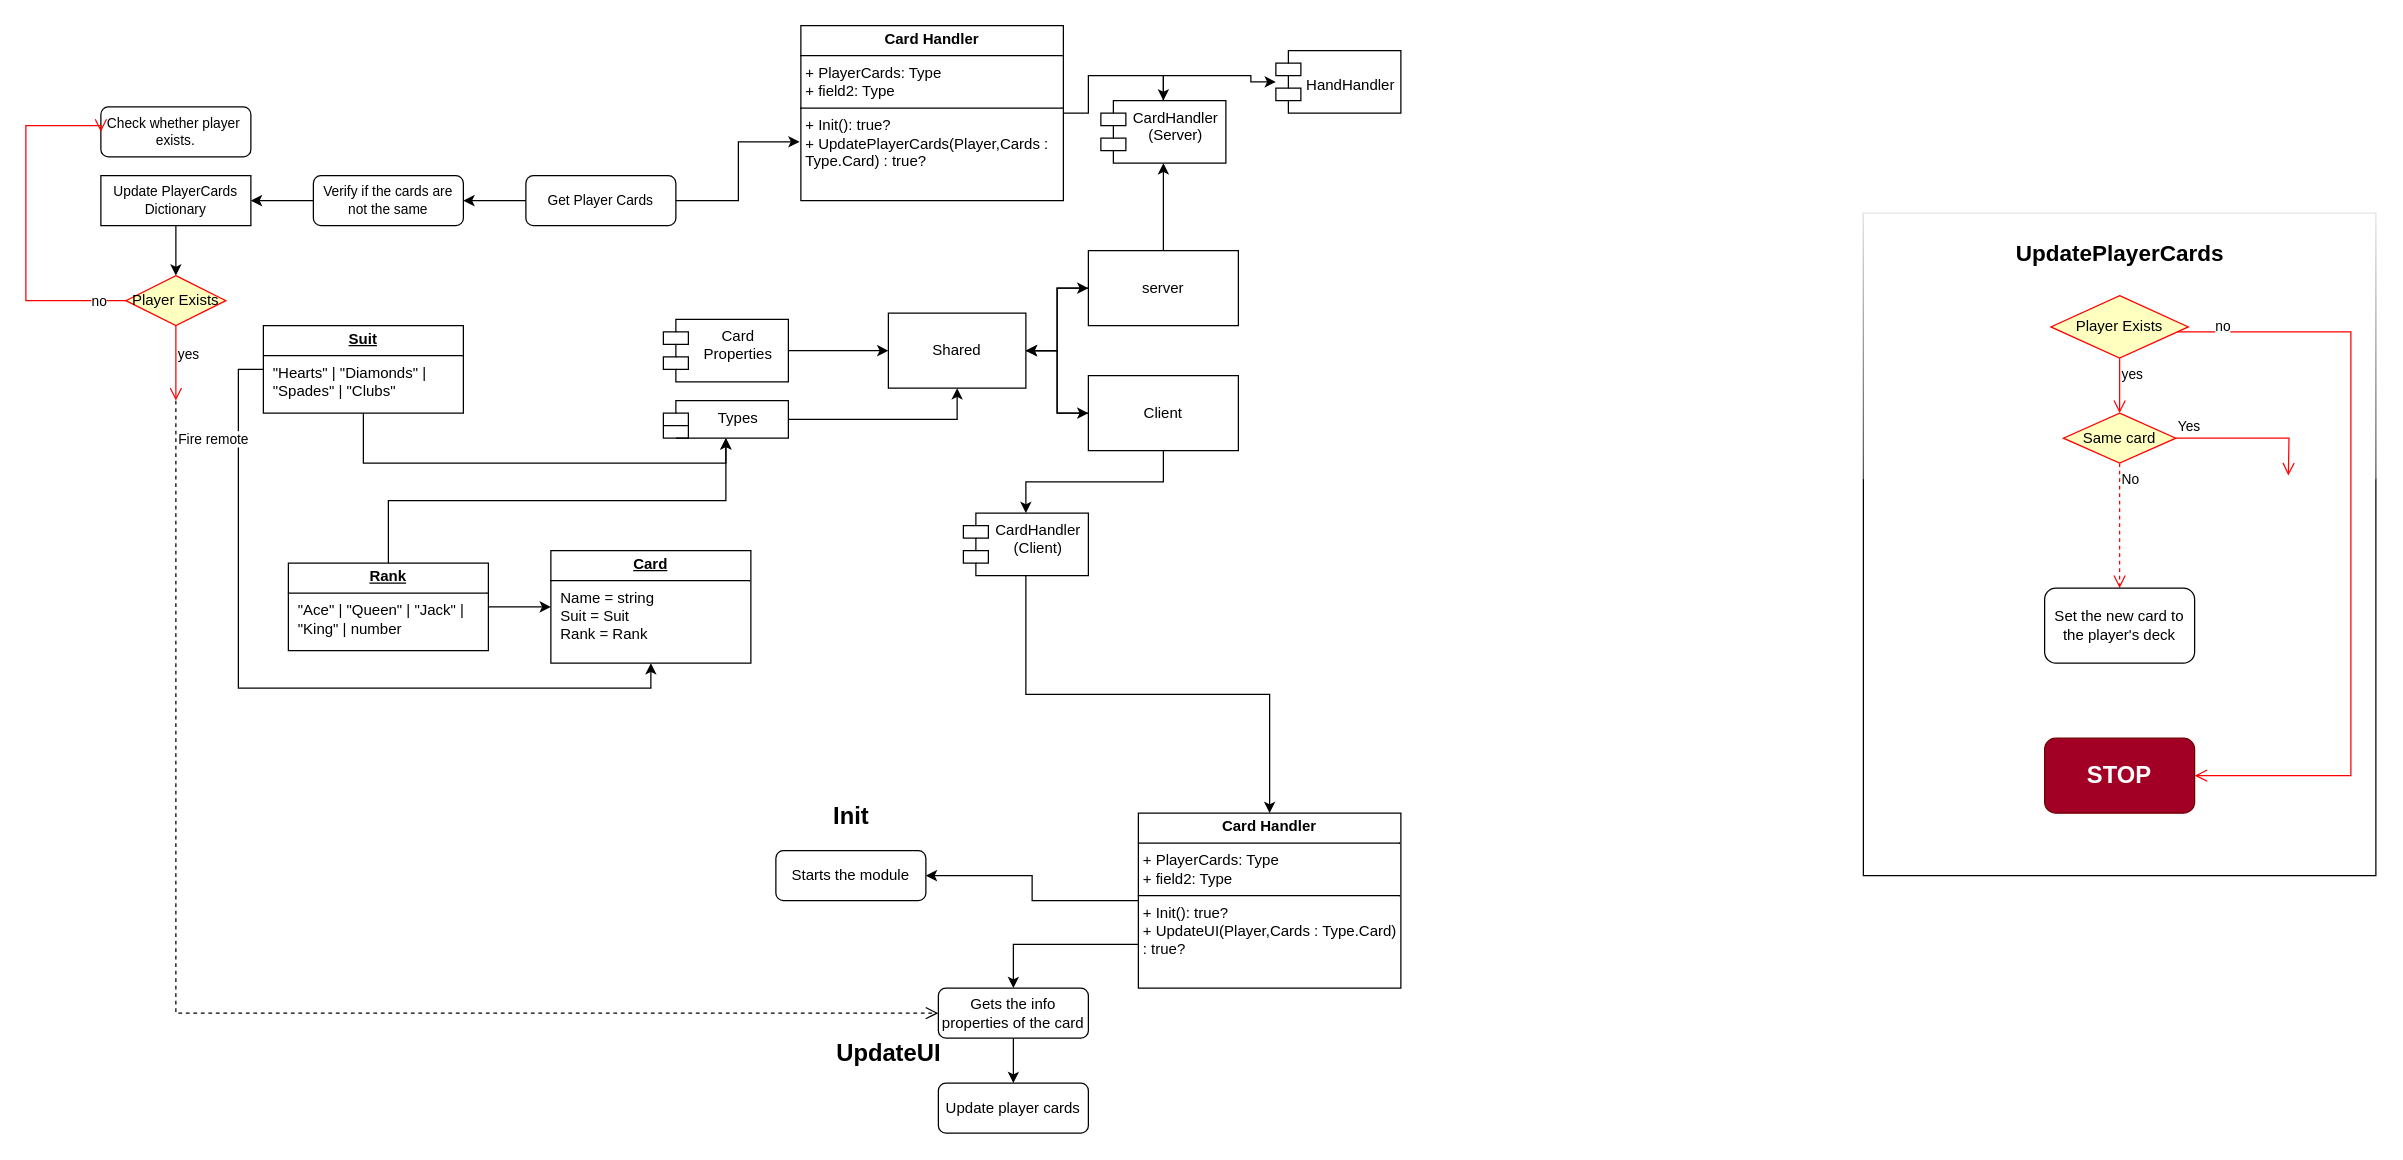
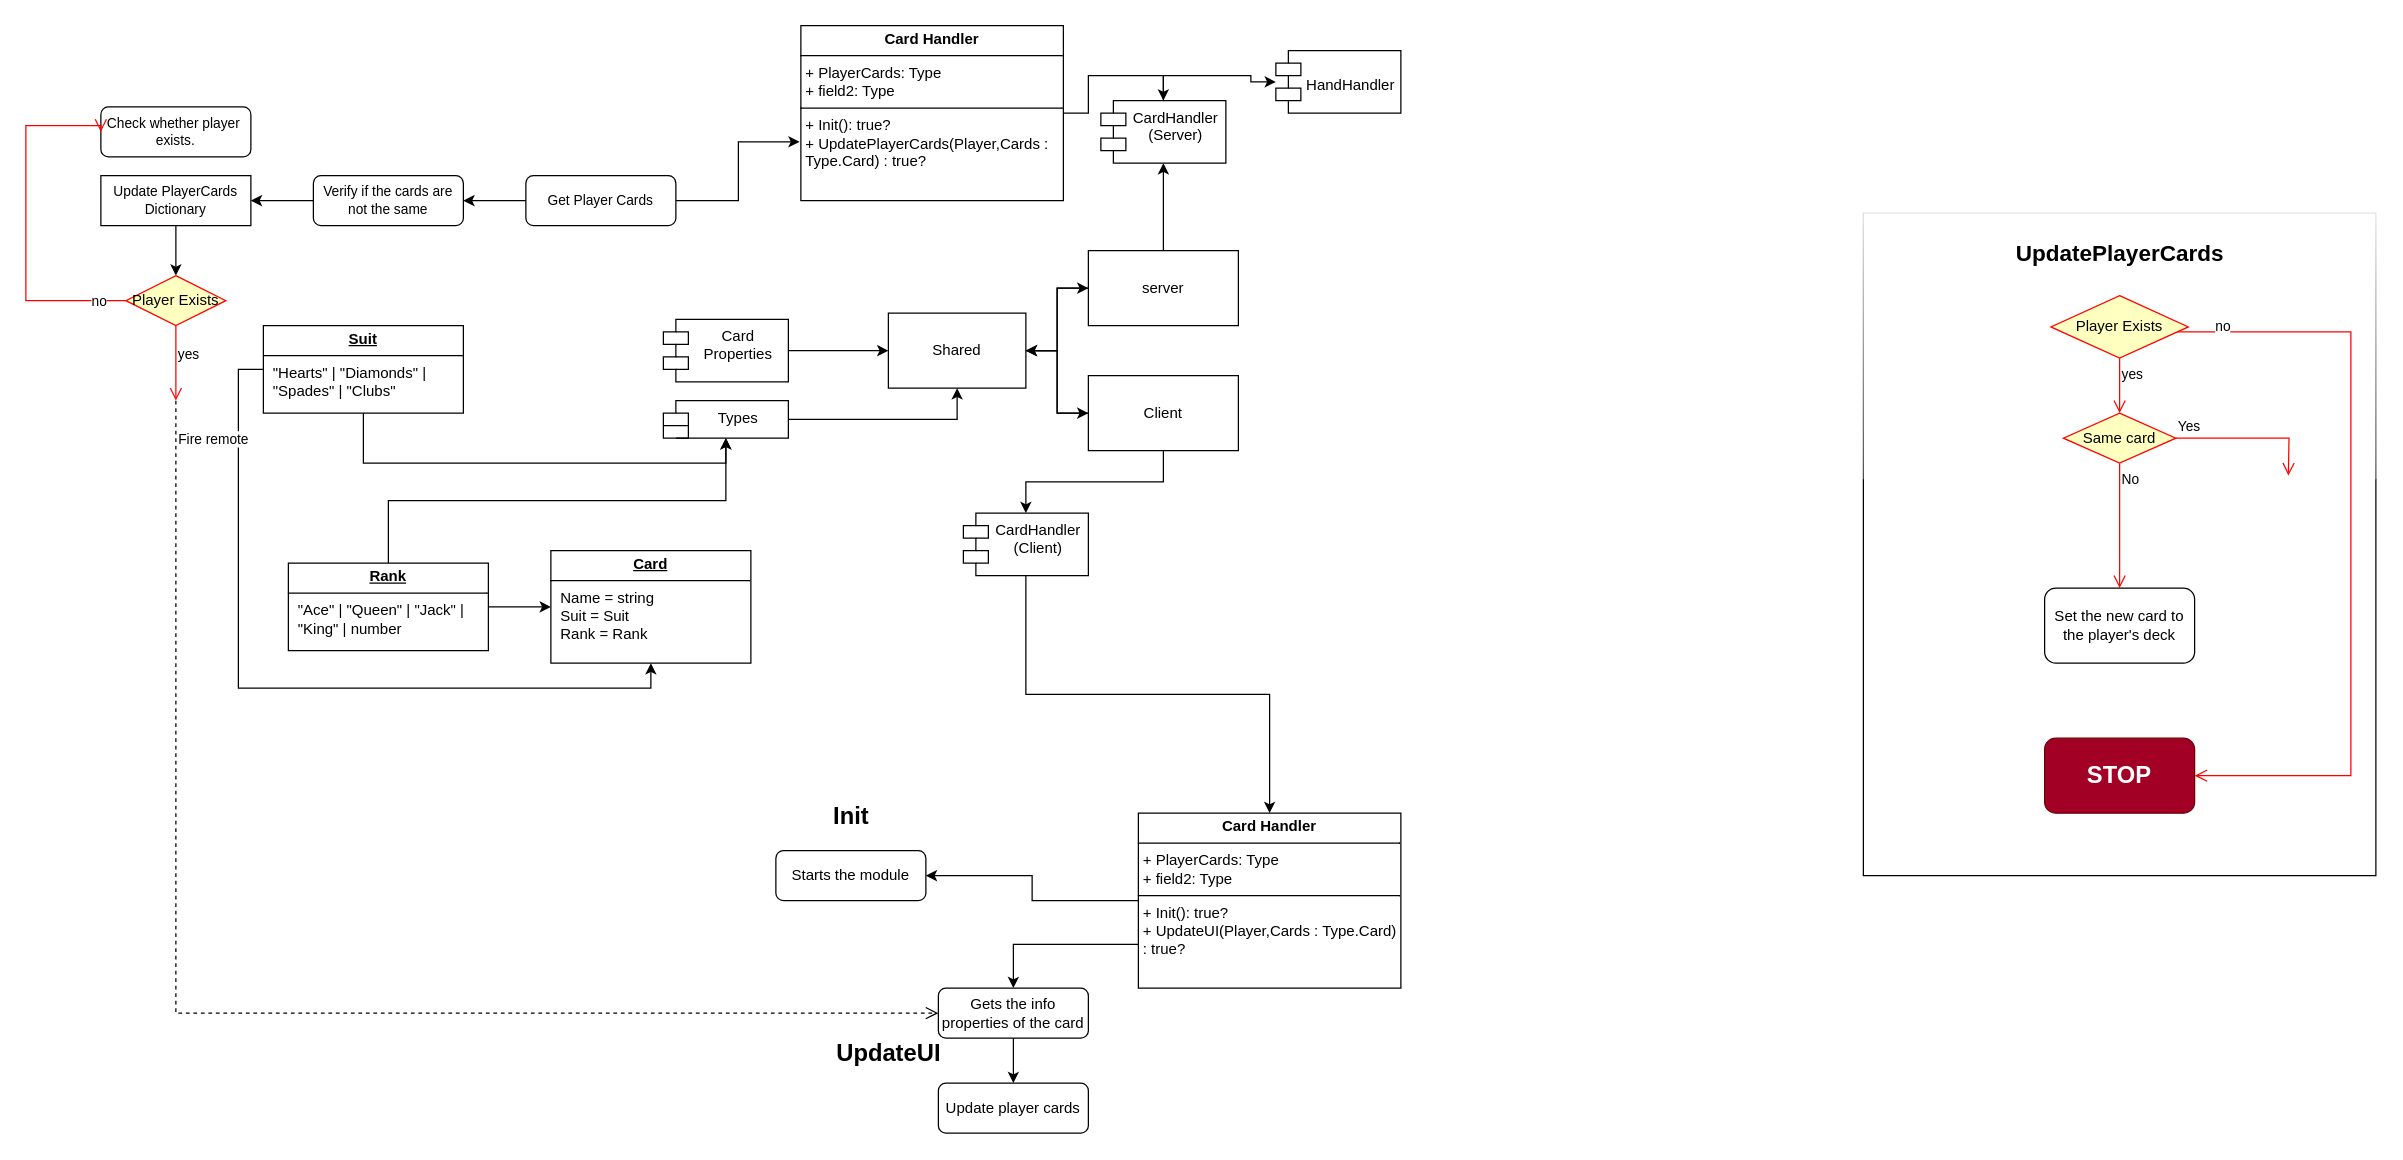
- <mxCell id="59" value="No" style="edgeStyle=orthogonalEdgeStyle;html=1;align=left;verticalAlign=top;endArrow=open;endSize=8;strokeColor=#ff0000;rounded=0;entryX=0.5;entryY=0;entryDx=0;entryDy=0;dashed=1;" edge="1" source="57" parent="1" target="60"><mxGeometry x="-1" relative="1" as="geometry"><mxPoint x="1690" y="460" as="targetPoint" /><Array as="points" /></mxGeometry></mxCell>
+ <mxCell id="59" value="No" style="edgeStyle=orthogonalEdgeStyle;html=1;align=left;verticalAlign=top;endArrow=open;endSize=8;strokeColor=#ff0000;rounded=0;entryX=0.5;entryY=0;entryDx=0;entryDy=0;" edge="1" source="57" parent="1" target="60"><mxGeometry x="-1" relative="1" as="geometry"><mxPoint x="1690" y="460" as="targetPoint" /><Array as="points" /></mxGeometry></mxCell>
